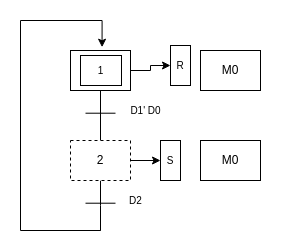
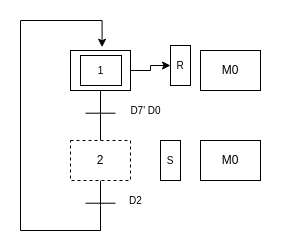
- <mxCell id="9" value="D1' D0" style="text;html=1;align=center;verticalAlign=middle;resizable=0;points=[];autosize=1;strokeColor=none;fillColor=none;fontSize=10;" parent="1" vertex="1"><mxGeometry x="120" y="100" width="50" height="20" as="geometry" /></mxCell>
+ <mxCell id="9" value="D7' D0" style="text;html=1;align=center;verticalAlign=middle;resizable=0;points=[];autosize=1;strokeColor=none;fillColor=none;fontSize=10;" parent="1" vertex="1"><mxGeometry x="120" y="100" width="50" height="20" as="geometry" /></mxCell>
- <mxCell id="6" style="edgeStyle=orthogonalEdgeStyle;rounded=0;orthogonalLoop=1;jettySize=auto;html=1;exitX=1;exitY=0.5;exitDx=0;exitDy=0;entryX=0;entryY=0.5;entryDx=0;entryDy=0;fontSize=10;endArrow=classic;endFill=1;" edge="1" parent="1" source="7" target="17"><mxGeometry relative="1" as="geometry" /></mxCell>
